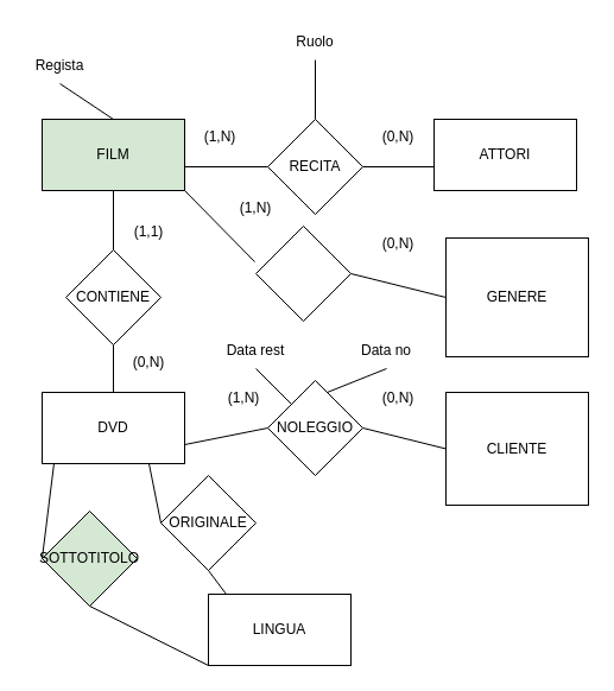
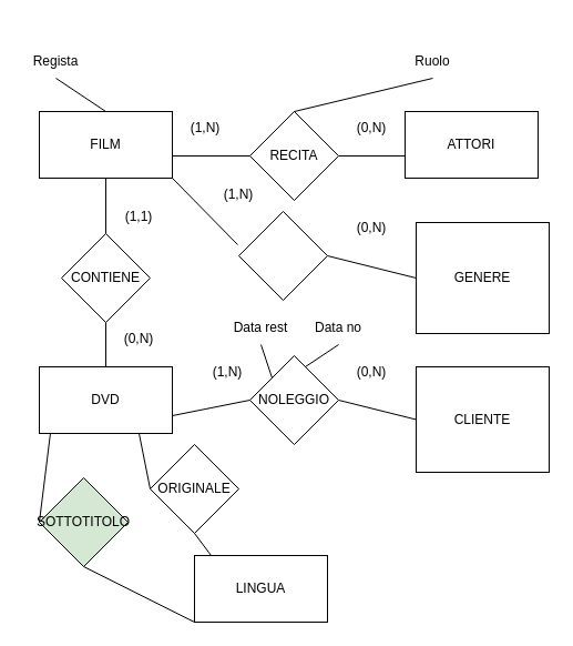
- <mxCell id="9" value="Ruolo" style="text;html=1;strokeColor=none;fillColor=none;align=center;verticalAlign=middle;whiteSpace=wrap;rounded=0;" vertex="1" parent="1"><mxGeometry x="235" y="20" width="60" height="30" as="geometry" /></mxCell>
+ <mxCell id="9" value="Ruolo" style="text;html=1;strokeColor=none;fillColor=none;align=center;verticalAlign=middle;whiteSpace=wrap;rounded=0;" vertex="1" parent="1"><mxGeometry x="360" y="40" width="60" height="30" as="geometry" /></mxCell>
- <mxCell id="2" value="FILM" style="rounded=0;whiteSpace=wrap;html=1;fillColor=#d5e8d4;" vertex="1" parent="1"><mxGeometry x="35" y="100" width="120" height="60" as="geometry" /></mxCell>
+ <mxCell id="2" value="FILM" style="rounded=0;whiteSpace=wrap;html=1;" vertex="1" parent="1"><mxGeometry x="35" y="100" width="120" height="60" as="geometry" /></mxCell>
- <mxCell id="31" value="Data rest" style="text;html=1;strokeColor=none;fillColor=none;align=center;verticalAlign=middle;whiteSpace=wrap;rounded=0;" vertex="1" parent="1"><mxGeometry x="185" y="280" width="60" height="30" as="geometry" /></mxCell>
+ <mxCell id="31" value="Data rest" style="text;html=1;strokeColor=none;fillColor=none;align=center;verticalAlign=middle;whiteSpace=wrap;rounded=0;" vertex="1" parent="1"><mxGeometry x="205" y="280" width="60" height="30" as="geometry" /></mxCell>
- <mxCell id="32" value="Data no" style="text;html=1;strokeColor=none;fillColor=none;align=center;verticalAlign=middle;whiteSpace=wrap;rounded=0;" vertex="1" parent="1"><mxGeometry x="295" y="280" width="60" height="30" as="geometry" /></mxCell>
+ <mxCell id="32" value="Data no" style="text;html=1;strokeColor=none;fillColor=none;align=center;verticalAlign=middle;whiteSpace=wrap;rounded=0;" vertex="1" parent="1"><mxGeometry x="275" y="280" width="60" height="30" as="geometry" /></mxCell>
